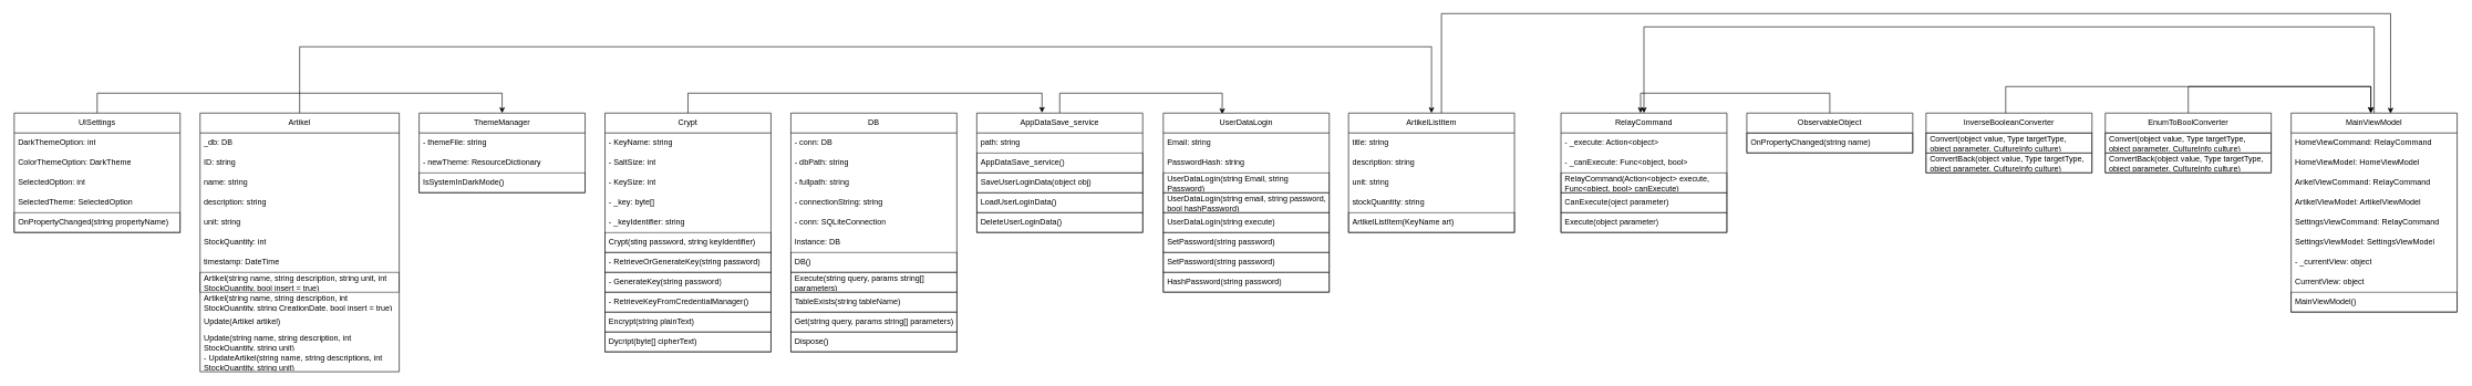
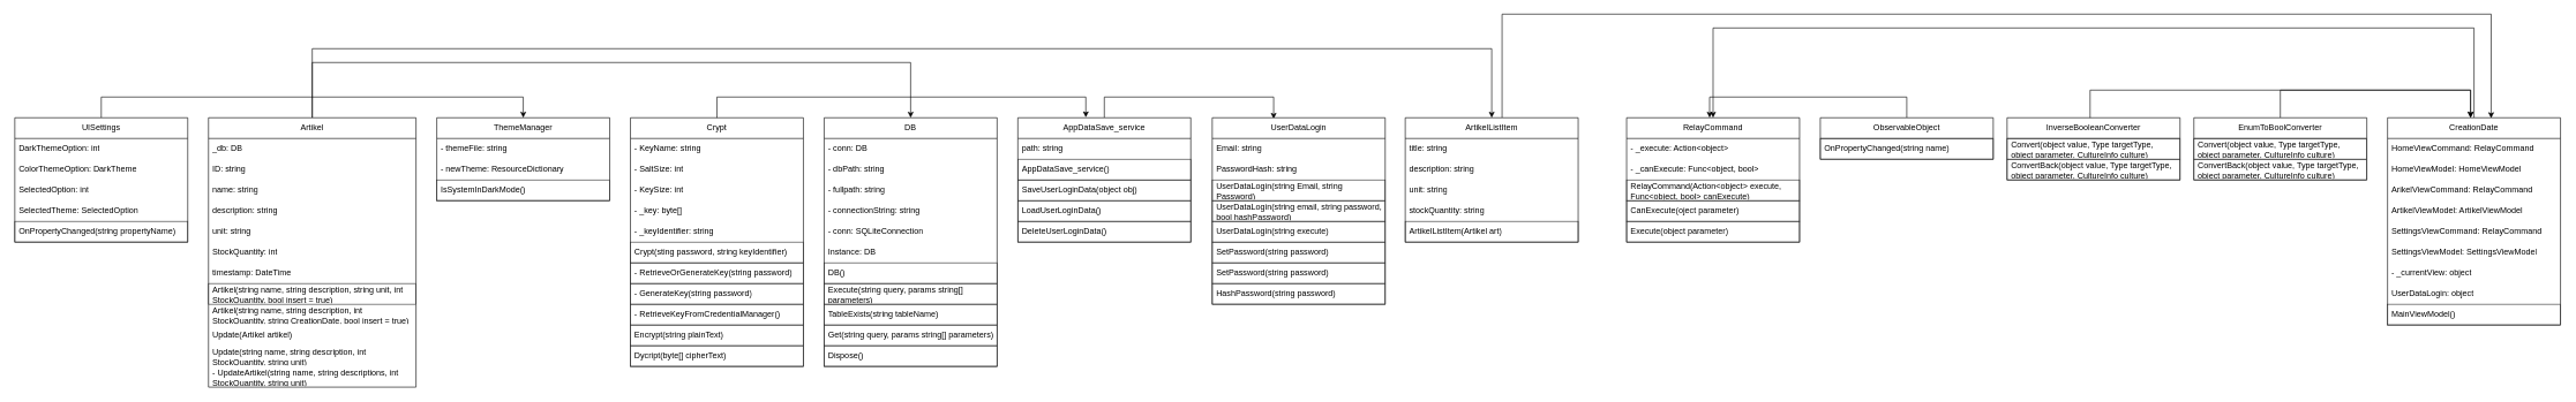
+ <mxCell id="9" style="edgeStyle=orthogonalEdgeStyle;rounded=0;orthogonalLoop=1;jettySize=auto;html=1;entryX=0.5;entryY=0;entryDx=0;entryDy=0;" edge="1" parent="1" source="11" target="40"><mxGeometry relative="1" as="geometry"><mxPoint x="1320" y="160" as="targetPoint" /><Array as="points"><mxPoint x="450" y="90" /><mxPoint x="1315" y="90" /></Array></mxGeometry></mxCell>
- <mxCell id="92" value="MainViewModel" style="swimlane;fontStyle=0;childLayout=stackLayout;horizontal=1;startSize=30;horizontalStack=0;resizeParent=1;resizeParentMax=0;resizeLast=0;collapsible=1;marginBottom=0;whiteSpace=wrap;html=1;" vertex="1" parent="1"><mxGeometry x="3450" y="170" width="250" height="300" as="geometry"><mxRectangle x="-740" y="190" width="100" height="30" as="alternateBounds" /></mxGeometry></mxCell>
+ <mxCell id="92" value="CreationDate" style="swimlane;fontStyle=0;childLayout=stackLayout;horizontal=1;startSize=30;horizontalStack=0;resizeParent=1;resizeParentMax=0;resizeLast=0;collapsible=1;marginBottom=0;whiteSpace=wrap;html=1;" vertex="1" parent="1"><mxGeometry x="3450" y="170" width="250" height="300" as="geometry"><mxRectangle x="-740" y="190" width="100" height="30" as="alternateBounds" /></mxGeometry></mxCell>
- <mxCell id="74" value="ArtikelListItem(KeyName art)" style="text;strokeColor=#313131;fillColor=none;align=left;verticalAlign=middle;spacingLeft=4;spacingRight=4;overflow=hidden;points=[[0,0.5],[1,0.5]];portConstraint=eastwest;rotatable=0;whiteSpace=wrap;html=1;" vertex="1" parent="69"><mxGeometry y="150" width="250" height="30" as="geometry" /></mxCell>
+ <mxCell id="74" value="ArtikelListItem(Artikel art)" style="text;strokeColor=#313131;fillColor=none;align=left;verticalAlign=middle;spacingLeft=4;spacingRight=4;overflow=hidden;points=[[0,0.5],[1,0.5]];portConstraint=eastwest;rotatable=0;whiteSpace=wrap;html=1;" vertex="1" parent="69"><mxGeometry y="150" width="250" height="30" as="geometry" /></mxCell>
- <mxCell id="100" value="CurrentView: object" style="text;strokeColor=none;fillColor=none;align=left;verticalAlign=middle;spacingLeft=4;spacingRight=4;overflow=hidden;points=[[0,0.5],[1,0.5]];portConstraint=eastwest;rotatable=0;whiteSpace=wrap;html=1;" vertex="1" parent="92"><mxGeometry y="240" width="250" height="30" as="geometry" /></mxCell>
+ <mxCell id="100" value="UserDataLogin: object" style="text;strokeColor=none;fillColor=none;align=left;verticalAlign=middle;spacingLeft=4;spacingRight=4;overflow=hidden;points=[[0,0.5],[1,0.5]];portConstraint=eastwest;rotatable=0;whiteSpace=wrap;html=1;" vertex="1" parent="92"><mxGeometry y="240" width="250" height="30" as="geometry" /></mxCell>
